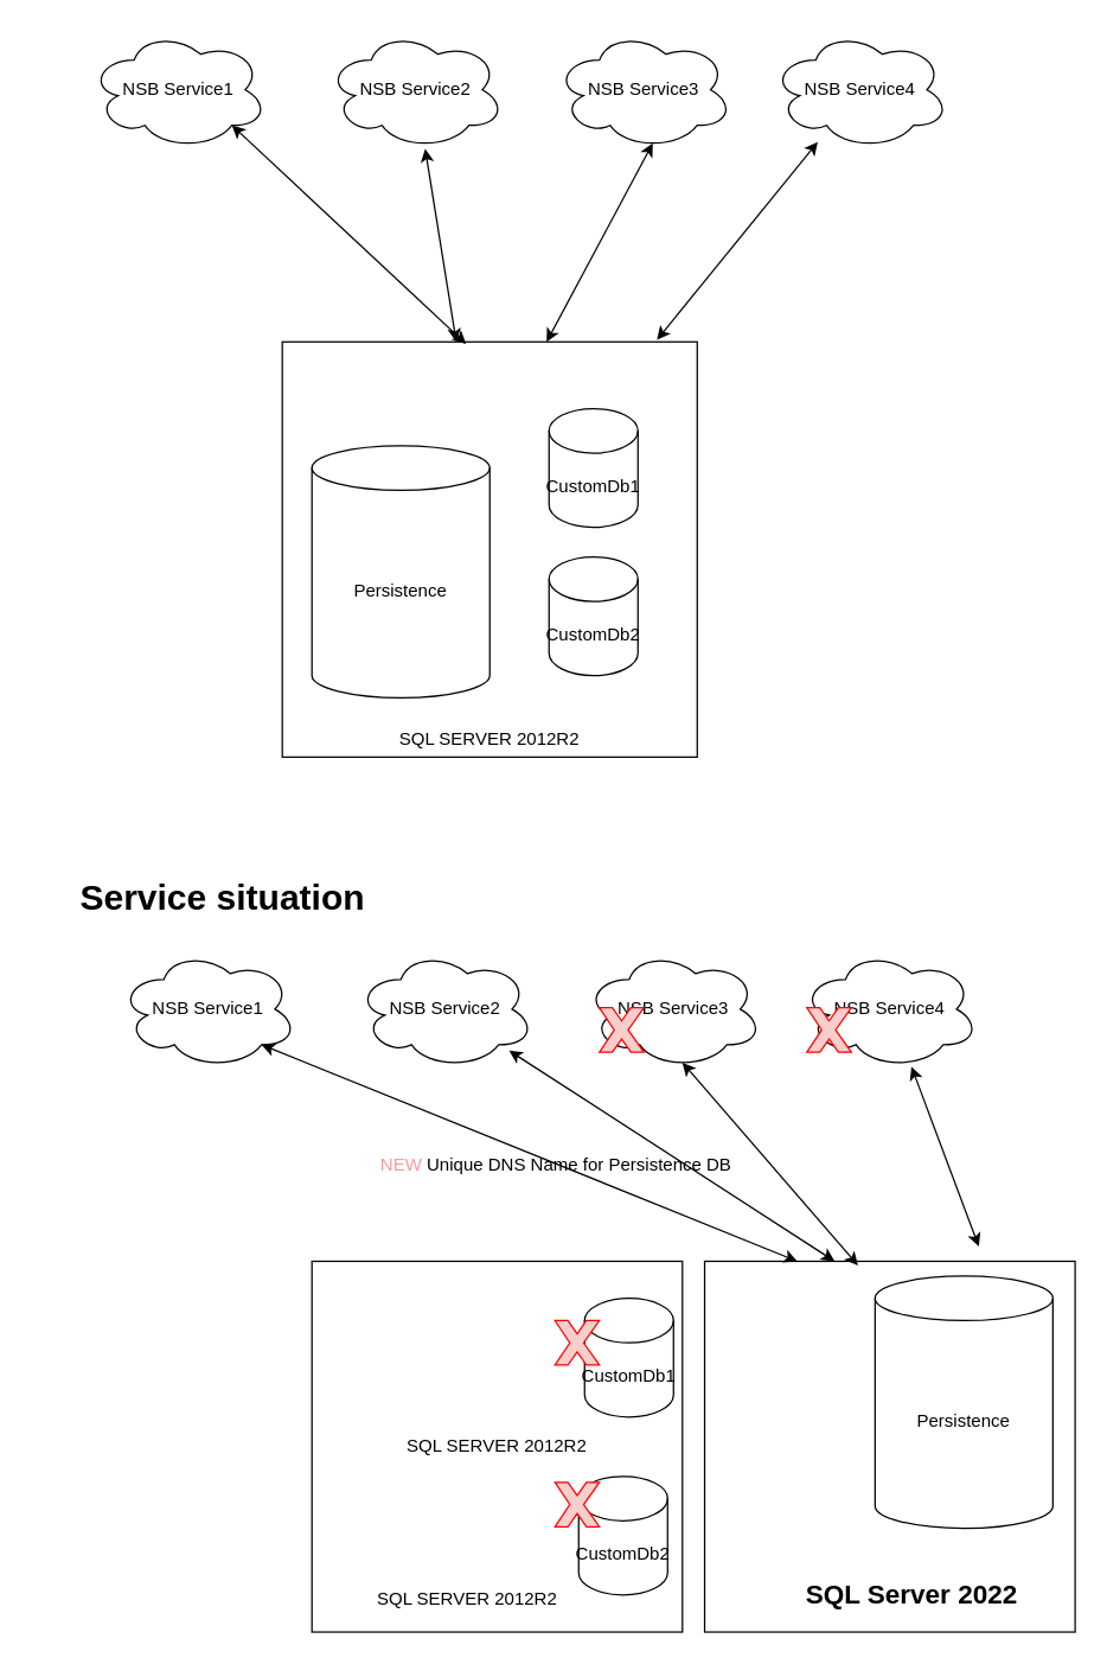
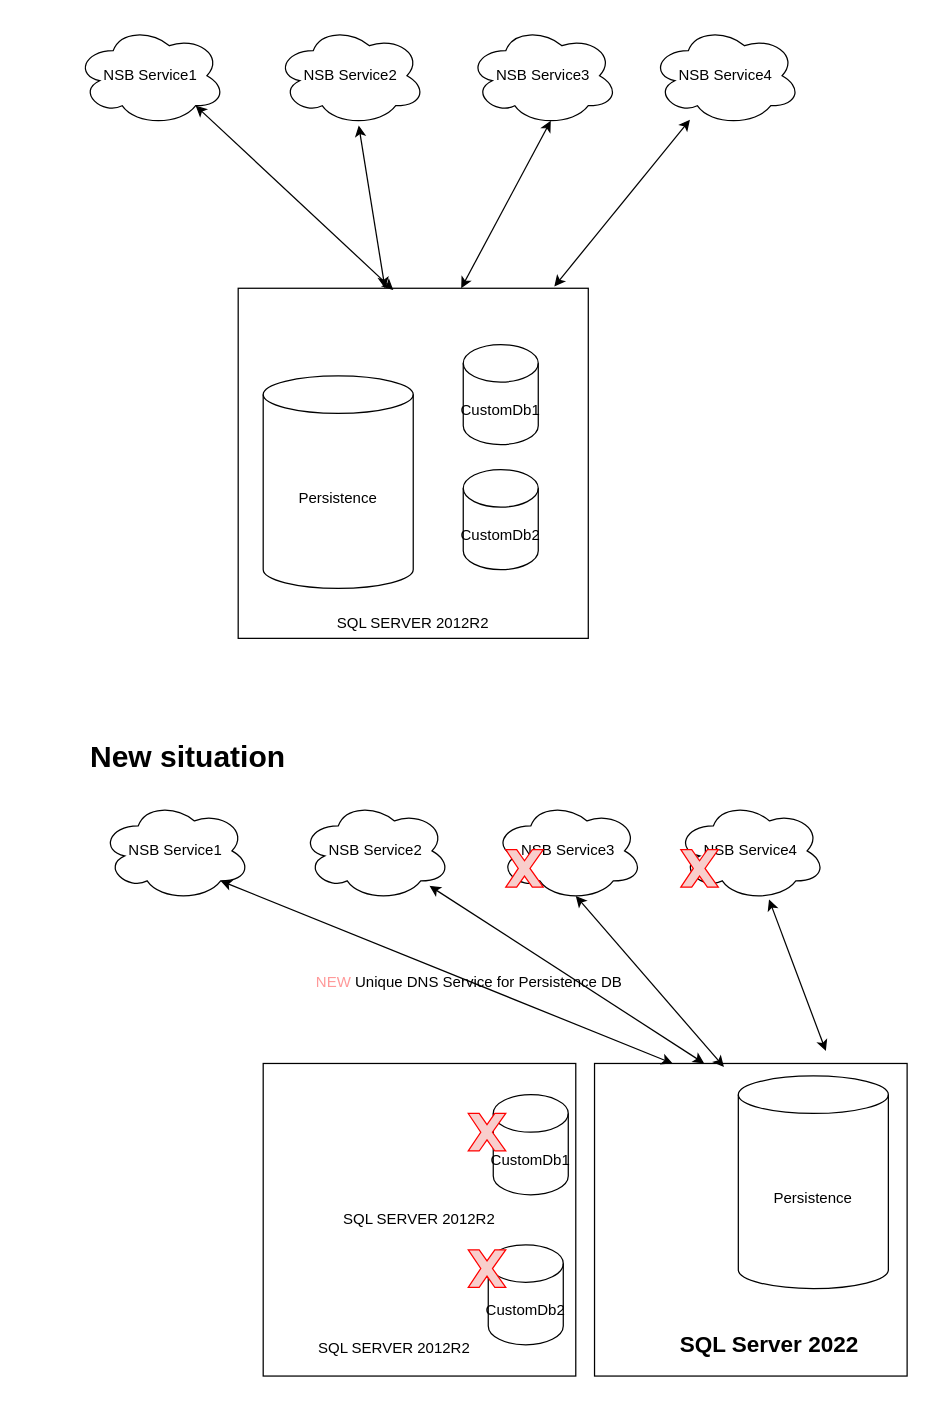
- <mxCell id="35" value="&lt;h1&gt;Service situation &lt;/h1&gt;" style="text;html=1;align=center;verticalAlign=middle;whiteSpace=wrap;rounded=0;" vertex="1" parent="1"><mxGeometry y="590" width="260" height="30" as="geometry" x="20" /></mxCell>
+ <mxCell id="35" value="&lt;h1&gt;New situation &lt;/h1&gt;" style="text;html=1;align=center;verticalAlign=middle;whiteSpace=wrap;rounded=0;" vertex="1" parent="1"><mxGeometry y="590" width="260" height="30" as="geometry" x="20" /></mxCell>
- <mxCell id="26" value="&lt;font color=&quot;#ff9999&quot;&gt;NEW &lt;/font&gt;Unique DNS Name for Persistence DB" style="text;html=1;align=center;verticalAlign=middle;whiteSpace=wrap;rounded=0;" vertex="1" parent="1"><mxGeometry x="170" y="770" width="410" height="30" as="geometry" /></mxCell>
+ <mxCell id="26" value="&lt;font color=&quot;#ff9999&quot;&gt;NEW &lt;/font&gt;Unique DNS Service for Persistence DB" style="text;html=1;align=center;verticalAlign=middle;whiteSpace=wrap;rounded=0;" vertex="1" parent="1"><mxGeometry x="170" y="770" width="410" height="30" as="geometry" /></mxCell>
